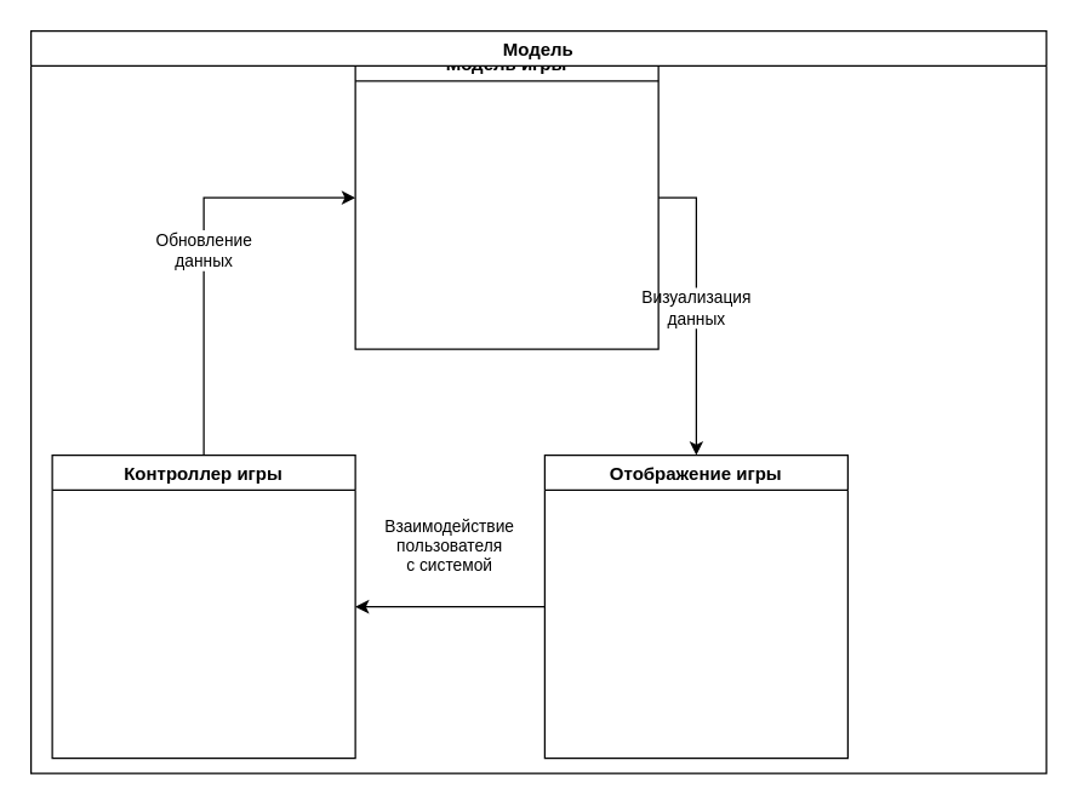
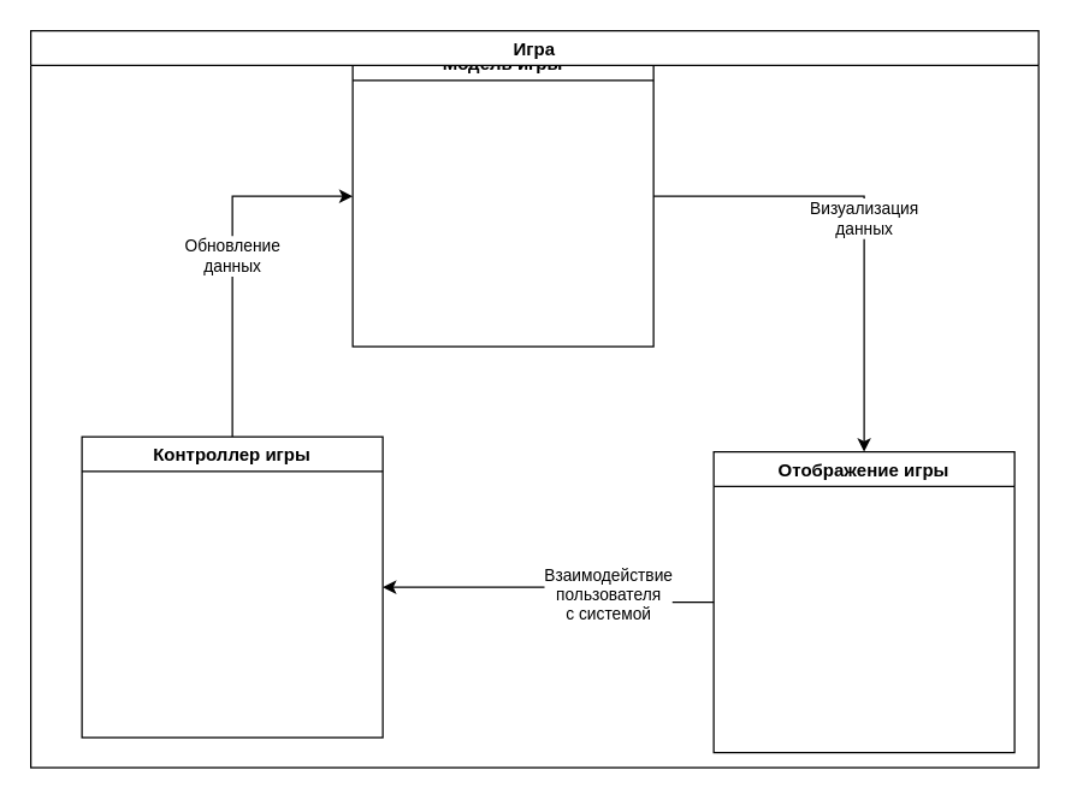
- <mxCell id="8" value="Модель" style="swimlane;" parent="1" vertex="1"><mxGeometry x="20" y="20" width="670" height="490" as="geometry" /></mxCell>
+ <mxCell id="8" value="Игра" style="swimlane;" parent="1" vertex="1"><mxGeometry x="20" y="20" width="670" height="490" as="geometry" /></mxCell>
- <mxCell id="3" value="Контроллер игры" style="swimlane;" parent="1" vertex="1"><mxGeometry x="34" y="300" width="200" height="200" as="geometry" /></mxCell>
+ <mxCell id="3" value="Контроллер игры" style="swimlane;" parent="1" vertex="1"><mxGeometry x="54" y="290" width="200" height="200" as="geometry" /></mxCell>
- <mxCell id="5" value="Отображение игры" style="swimlane;" parent="1" vertex="1"><mxGeometry x="359" y="300" width="200" height="200" as="geometry" /></mxCell>
+ <mxCell id="5" value="Отображение игры" style="swimlane;" parent="1" vertex="1"><mxGeometry x="474" y="300" width="200" height="200" as="geometry" /></mxCell>
